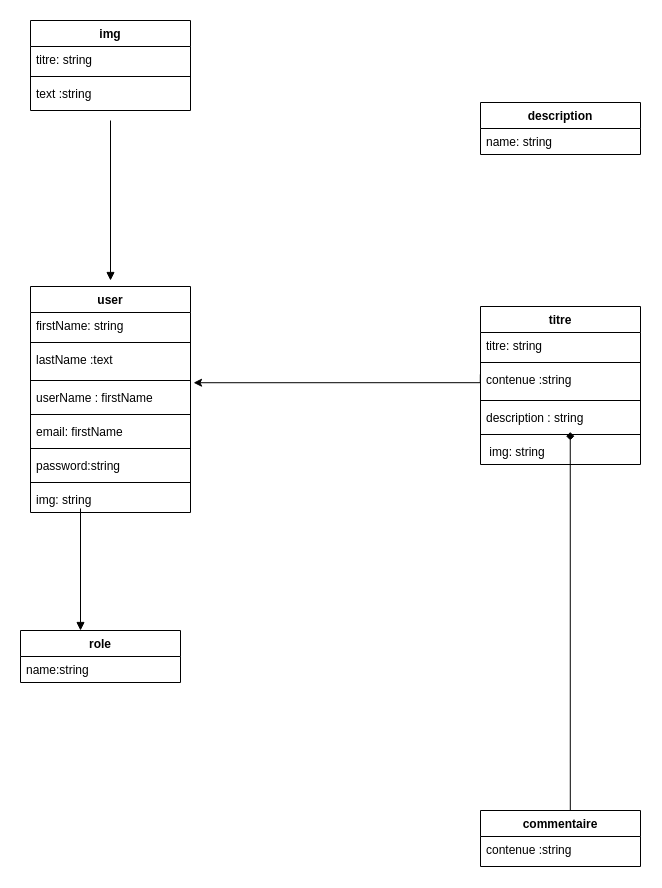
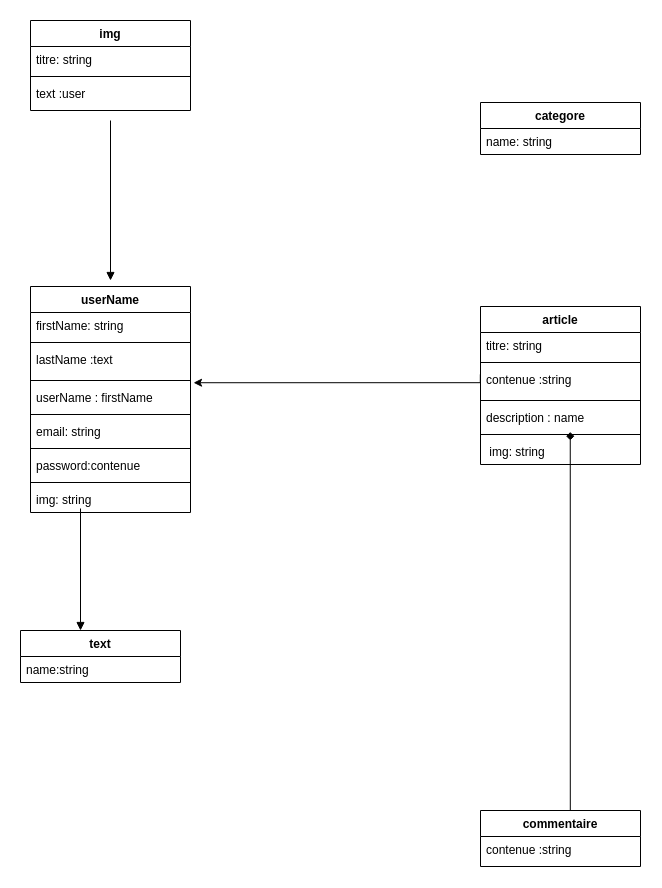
- <mxCell id="20" value="text :string" style="text;strokeColor=none;fillColor=none;align=left;verticalAlign=top;spacingLeft=4;spacingRight=4;overflow=hidden;rotatable=0;points=[[0,0.5],[1,0.5]];portConstraint=eastwest;" parent="17" vertex="1"><mxGeometry y="60" width="160" height="30" as="geometry" /></mxCell>
+ <mxCell id="20" value="text :user" style="text;strokeColor=none;fillColor=none;align=left;verticalAlign=top;spacingLeft=4;spacingRight=4;overflow=hidden;rotatable=0;points=[[0,0.5],[1,0.5]];portConstraint=eastwest;" parent="17" vertex="1"><mxGeometry y="60" width="160" height="30" as="geometry" /></mxCell>
- <mxCell id="30" value="description" style="swimlane;fontStyle=1;align=center;verticalAlign=top;childLayout=stackLayout;horizontal=1;startSize=26;horizontalStack=0;resizeParent=1;resizeParentMax=0;resizeLast=0;collapsible=1;marginBottom=0;" parent="1" vertex="1"><mxGeometry x="480" y="102" width="160" height="52" as="geometry"><mxRectangle x="50" y="120" width="60" height="26" as="alternateBounds" /></mxGeometry></mxCell>
+ <mxCell id="30" value="categore" style="swimlane;fontStyle=1;align=center;verticalAlign=top;childLayout=stackLayout;horizontal=1;startSize=26;horizontalStack=0;resizeParent=1;resizeParentMax=0;resizeLast=0;collapsible=1;marginBottom=0;" parent="1" vertex="1"><mxGeometry x="480" y="102" width="160" height="52" as="geometry"><mxRectangle x="50" y="120" width="60" height="26" as="alternateBounds" /></mxGeometry></mxCell>
- <mxCell id="5" value="user" style="swimlane;fontStyle=1;align=center;verticalAlign=top;childLayout=stackLayout;horizontal=1;startSize=26;horizontalStack=0;resizeParent=1;resizeParentMax=0;resizeLast=0;collapsible=1;marginBottom=0;" parent="1" vertex="1"><mxGeometry x="30" y="286" width="160" height="226" as="geometry"><mxRectangle x="50" y="120" width="60" height="26" as="alternateBounds" /></mxGeometry></mxCell>
+ <mxCell id="5" value="userName" style="swimlane;fontStyle=1;align=center;verticalAlign=top;childLayout=stackLayout;horizontal=1;startSize=26;horizontalStack=0;resizeParent=1;resizeParentMax=0;resizeLast=0;collapsible=1;marginBottom=0;" parent="1" vertex="1"><mxGeometry x="30" y="286" width="160" height="226" as="geometry"><mxRectangle x="50" y="120" width="60" height="26" as="alternateBounds" /></mxGeometry></mxCell>
- <mxCell id="22" value="titre" style="swimlane;fontStyle=1;align=center;verticalAlign=top;childLayout=stackLayout;horizontal=1;startSize=26;horizontalStack=0;resizeParent=1;resizeParentMax=0;resizeLast=0;collapsible=1;marginBottom=0;" parent="1" vertex="1"><mxGeometry x="480" y="306" width="160" height="158" as="geometry"><mxRectangle x="50" y="120" width="60" height="26" as="alternateBounds" /></mxGeometry></mxCell>
+ <mxCell id="22" value="article" style="swimlane;fontStyle=1;align=center;verticalAlign=top;childLayout=stackLayout;horizontal=1;startSize=26;horizontalStack=0;resizeParent=1;resizeParentMax=0;resizeLast=0;collapsible=1;marginBottom=0;" parent="1" vertex="1"><mxGeometry x="480" y="306" width="160" height="158" as="geometry"><mxRectangle x="50" y="120" width="60" height="26" as="alternateBounds" /></mxGeometry></mxCell>
- <mxCell id="27" value="description : string" style="text;strokeColor=none;fillColor=none;align=left;verticalAlign=top;spacingLeft=4;spacingRight=4;overflow=hidden;rotatable=0;points=[[0,0.5],[1,0.5]];portConstraint=eastwest;" parent="22" vertex="1"><mxGeometry y="98" width="160" height="26" as="geometry" /></mxCell>
+ <mxCell id="27" value="description : name" style="text;strokeColor=none;fillColor=none;align=left;verticalAlign=top;spacingLeft=4;spacingRight=4;overflow=hidden;rotatable=0;points=[[0,0.5],[1,0.5]];portConstraint=eastwest;" parent="22" vertex="1"><mxGeometry y="98" width="160" height="26" as="geometry" /></mxCell>
- <mxCell id="12" value="email: firstName" style="text;strokeColor=none;fillColor=none;align=left;verticalAlign=top;spacingLeft=4;spacingRight=4;overflow=hidden;rotatable=0;points=[[0,0.5],[1,0.5]];portConstraint=eastwest;" parent="5" vertex="1"><mxGeometry y="132" width="160" height="26" as="geometry" /></mxCell>
+ <mxCell id="12" value="email: string" style="text;strokeColor=none;fillColor=none;align=left;verticalAlign=top;spacingLeft=4;spacingRight=4;overflow=hidden;rotatable=0;points=[[0,0.5],[1,0.5]];portConstraint=eastwest;" parent="5" vertex="1"><mxGeometry y="132" width="160" height="26" as="geometry" /></mxCell>
- <mxCell id="14" value="password:string" style="text;strokeColor=none;fillColor=none;align=left;verticalAlign=top;spacingLeft=4;spacingRight=4;overflow=hidden;rotatable=0;points=[[0,0.5],[1,0.5]];portConstraint=eastwest;" parent="5" vertex="1"><mxGeometry y="166" width="160" height="26" as="geometry" /></mxCell>
+ <mxCell id="14" value="password:contenue" style="text;strokeColor=none;fillColor=none;align=left;verticalAlign=top;spacingLeft=4;spacingRight=4;overflow=hidden;rotatable=0;points=[[0,0.5],[1,0.5]];portConstraint=eastwest;" parent="5" vertex="1"><mxGeometry y="166" width="160" height="26" as="geometry" /></mxCell>
- <mxCell id="2" value="role" style="swimlane;fontStyle=1;align=center;verticalAlign=top;childLayout=stackLayout;horizontal=1;startSize=26;horizontalStack=0;resizeParent=1;resizeParentMax=0;resizeLast=0;collapsible=1;marginBottom=0;" parent="1" vertex="1"><mxGeometry x="20" y="630" width="160" height="52" as="geometry"><mxRectangle x="50" y="120" width="60" height="26" as="alternateBounds" /></mxGeometry></mxCell>
+ <mxCell id="2" value="text" style="swimlane;fontStyle=1;align=center;verticalAlign=top;childLayout=stackLayout;horizontal=1;startSize=26;horizontalStack=0;resizeParent=1;resizeParentMax=0;resizeLast=0;collapsible=1;marginBottom=0;" parent="1" vertex="1"><mxGeometry x="20" y="630" width="160" height="52" as="geometry"><mxRectangle x="50" y="120" width="60" height="26" as="alternateBounds" /></mxGeometry></mxCell>
